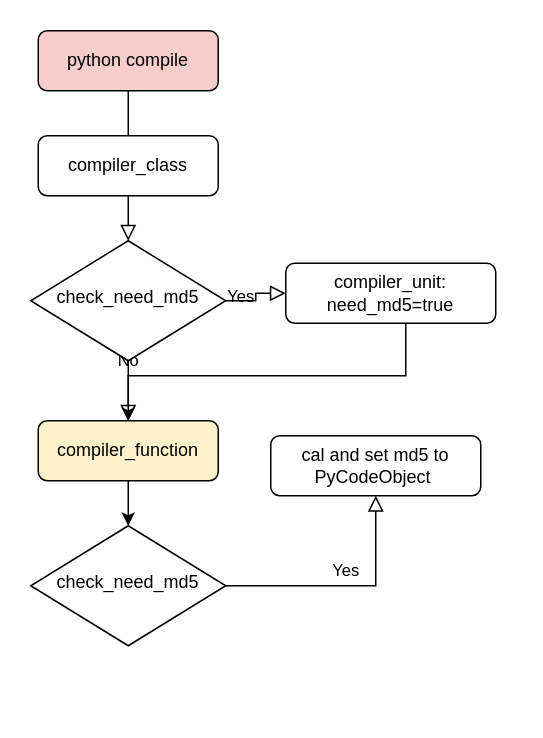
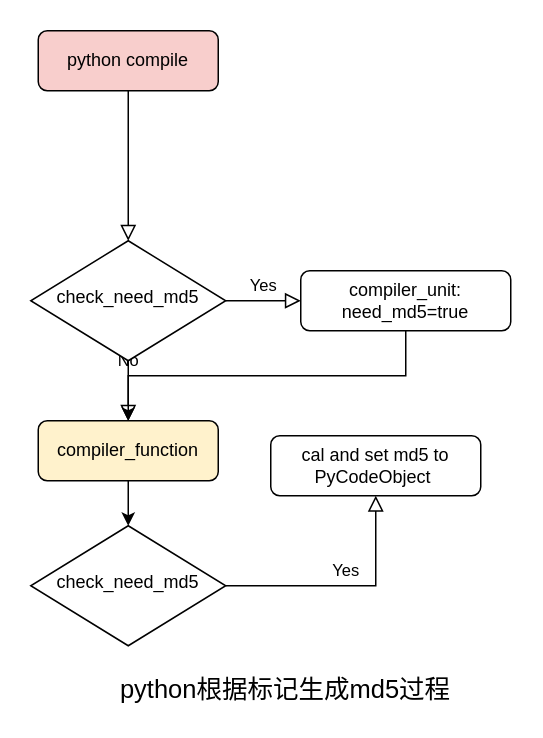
- <mxCell id="9" value="compiler_class" style="rounded=1;whiteSpace=wrap;html=1;fontSize=12;glass=0;strokeWidth=1;shadow=0;" vertex="1" parent="1"><mxGeometry x="25" y="90" width="120" height="40" as="geometry" /></mxCell>
- <mxCell id="8" value="compiler_unit:&lt;br&gt;need_md5=true" style="rounded=1;whiteSpace=wrap;html=1;fontSize=12;glass=0;strokeWidth=1;shadow=0;" vertex="1" parent="1"><mxGeometry x="190" y="175" width="140" height="40" as="geometry" /></mxCell>
+ <mxCell id="8" value="compiler_unit:&lt;br&gt;need_md5=true" style="rounded=1;whiteSpace=wrap;html=1;fontSize=12;glass=0;strokeWidth=1;shadow=0;" vertex="1" parent="1"><mxGeometry x="200" y="180" width="140" height="40" as="geometry" /></mxCell>
+ <mxCell id="15" value="&lt;font style=&quot;font-size: 17px&quot;&gt;python根据标记生成md5过程&lt;/font&gt;" style="text;html=1;strokeColor=none;fillColor=none;align=center;verticalAlign=middle;whiteSpace=wrap;rounded=0;" vertex="1" parent="1"><mxGeometry x="70" y="450" width="240" height="20" as="geometry" /></mxCell>
